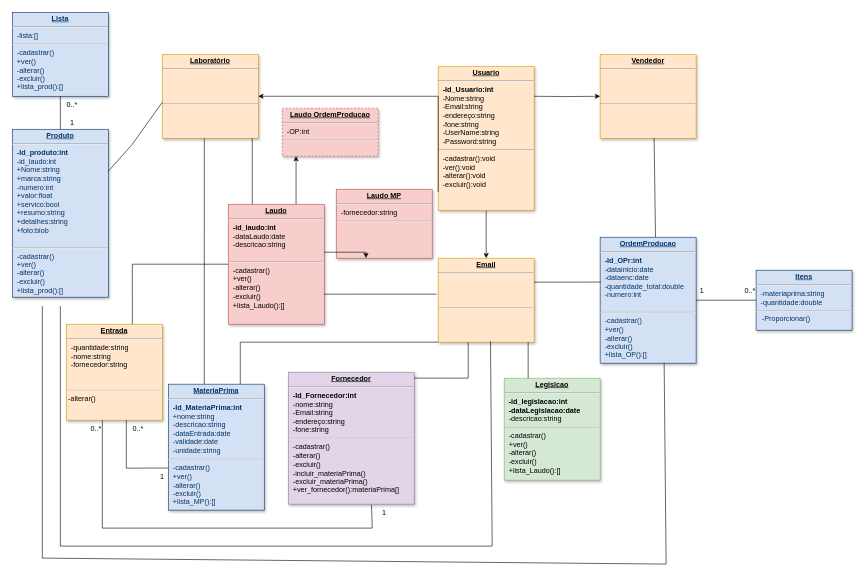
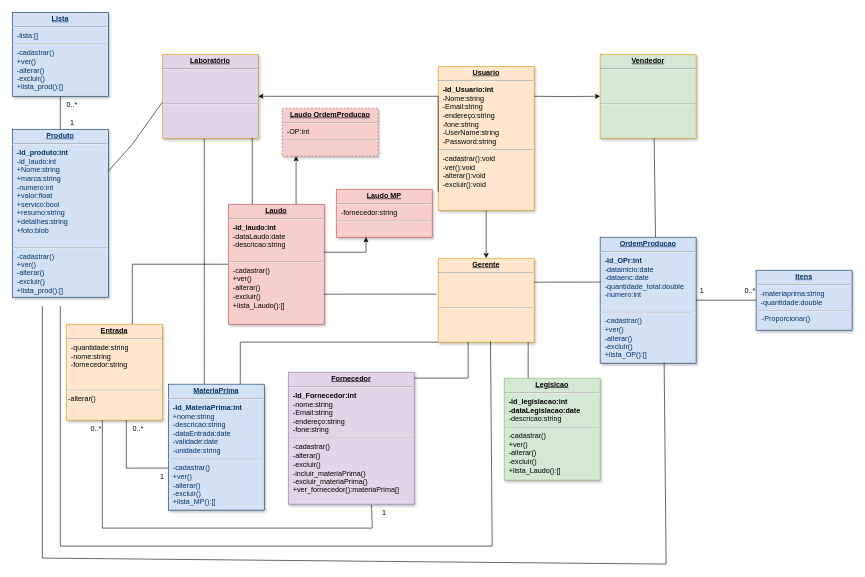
- <mxCell id="13" value="&lt;p style=&quot;margin: 0px; margin-top: 4px; text-align: center; text-decoration: underline;&quot;&gt;&lt;b&gt;Laboratório&lt;/b&gt;&lt;br&gt;&lt;/p&gt;&lt;hr&gt;&lt;p style=&quot;margin: 0px; margin-left: 8px;&quot;&gt;&lt;br&gt;&lt;/p&gt;&lt;p style=&quot;margin: 0px; margin-left: 8px;&quot;&gt;&lt;br&gt;&lt;/p&gt;&lt;p style=&quot;margin: 0px; margin-left: 8px;&quot;&gt;&lt;br&gt;&lt;/p&gt;&lt;hr&gt;&lt;p style=&quot;border-color: var(--border-color); margin: 0px 0px 0px 8px;&quot;&gt;&lt;br&gt;&lt;/p&gt;&lt;p style=&quot;border-color: var(--border-color); margin: 0px 0px 0px 8px;&quot;&gt;&lt;br style=&quot;border-color: var(--border-color);&quot;&gt;&lt;/p&gt;" style="verticalAlign=top;align=left;overflow=fill;fontSize=12;fontFamily=Helvetica;html=1;strokeColor=#d79b00;shadow=1;fillColor=#ffe6cc;" parent="1" vertex="1"><mxGeometry x="270" y="90" width="160" height="140" as="geometry" /></mxCell>
+ <mxCell id="13" value="&lt;p style=&quot;margin: 0px; margin-top: 4px; text-align: center; text-decoration: underline;&quot;&gt;&lt;b&gt;Laboratório&lt;/b&gt;&lt;br&gt;&lt;/p&gt;&lt;hr&gt;&lt;p style=&quot;margin: 0px; margin-left: 8px;&quot;&gt;&lt;br&gt;&lt;/p&gt;&lt;p style=&quot;margin: 0px; margin-left: 8px;&quot;&gt;&lt;br&gt;&lt;/p&gt;&lt;p style=&quot;margin: 0px; margin-left: 8px;&quot;&gt;&lt;br&gt;&lt;/p&gt;&lt;hr&gt;&lt;p style=&quot;border-color: var(--border-color); margin: 0px 0px 0px 8px;&quot;&gt;&lt;br&gt;&lt;/p&gt;&lt;p style=&quot;border-color: var(--border-color); margin: 0px 0px 0px 8px;&quot;&gt;&lt;br style=&quot;border-color: var(--border-color);&quot;&gt;&lt;/p&gt;" style="verticalAlign=top;align=left;overflow=fill;fontSize=12;fontFamily=Helvetica;html=1;strokeColor=#d79b00;shadow=1;fillColor=#e1d5e7;" parent="1" vertex="1"><mxGeometry x="270" y="90" width="160" height="140" as="geometry" /></mxCell>
- <mxCell id="12" value="&lt;p style=&quot;margin: 0px; margin-top: 4px; text-align: center; text-decoration: underline;&quot;&gt;&lt;b&gt;Vendedor&lt;/b&gt;&lt;br&gt;&lt;/p&gt;&lt;hr&gt;&lt;div&gt;&lt;br&gt;&lt;/div&gt;&lt;div&gt;&lt;br&gt;&lt;/div&gt;&lt;div&gt;&lt;br&gt;&lt;/div&gt;&lt;hr&gt;&lt;p style=&quot;border-color: var(--border-color); margin: 0px 0px 0px 8px;&quot;&gt;&lt;br&gt;&lt;/p&gt;&lt;p style=&quot;border-color: var(--border-color); margin: 0px 0px 0px 8px;&quot;&gt;&lt;br style=&quot;border-color: var(--border-color);&quot;&gt;&lt;/p&gt;" style="verticalAlign=top;align=left;overflow=fill;fontSize=12;fontFamily=Helvetica;html=1;strokeColor=#d79b00;shadow=1;fillColor=#ffe6cc;" parent="1" vertex="1"><mxGeometry x="1000" y="90" width="160" height="140" as="geometry" /></mxCell>
+ <mxCell id="12" value="&lt;p style=&quot;margin: 0px; margin-top: 4px; text-align: center; text-decoration: underline;&quot;&gt;&lt;b&gt;Vendedor&lt;/b&gt;&lt;br&gt;&lt;/p&gt;&lt;hr&gt;&lt;div&gt;&lt;br&gt;&lt;/div&gt;&lt;div&gt;&lt;br&gt;&lt;/div&gt;&lt;div&gt;&lt;br&gt;&lt;/div&gt;&lt;hr&gt;&lt;p style=&quot;border-color: var(--border-color); margin: 0px 0px 0px 8px;&quot;&gt;&lt;br&gt;&lt;/p&gt;&lt;p style=&quot;border-color: var(--border-color); margin: 0px 0px 0px 8px;&quot;&gt;&lt;br style=&quot;border-color: var(--border-color);&quot;&gt;&lt;/p&gt;" style="verticalAlign=top;align=left;overflow=fill;fontSize=12;fontFamily=Helvetica;html=1;strokeColor=#d79b00;shadow=1;fillColor=#d5e8d4;" parent="1" vertex="1"><mxGeometry x="1000" y="90" width="160" height="140" as="geometry" /></mxCell>
- <mxCell id="16" value="&lt;p style=&quot;margin: 0px; margin-top: 4px; text-align: center; text-decoration: underline;&quot;&gt;&lt;b&gt;Laudo MP&lt;br&gt;&lt;/b&gt;&lt;/p&gt;&lt;hr&gt;&lt;p style=&quot;margin: 0px; margin-left: 8px;&quot;&gt;-fornecedor:string&lt;br&gt;&lt;/p&gt;&lt;hr&gt;" style="verticalAlign=top;align=left;overflow=fill;fontSize=12;fontFamily=Helvetica;html=1;strokeColor=#b85450;shadow=1;fillColor=#f8cecc;" parent="1" vertex="1"><mxGeometry x="560" y="315" width="160" height="115" as="geometry" /></mxCell>
+ <mxCell id="16" value="&lt;p style=&quot;margin: 0px; margin-top: 4px; text-align: center; text-decoration: underline;&quot;&gt;&lt;b&gt;Laudo MP&lt;br&gt;&lt;/b&gt;&lt;/p&gt;&lt;hr&gt;&lt;p style=&quot;margin: 0px; margin-left: 8px;&quot;&gt;-fornecedor:string&lt;br&gt;&lt;/p&gt;&lt;hr&gt;" style="verticalAlign=top;align=left;overflow=fill;fontSize=12;fontFamily=Helvetica;html=1;strokeColor=#b85450;shadow=1;fillColor=#f8cecc;" parent="1" vertex="1"><mxGeometry x="560" y="315" width="160" height="80" as="geometry" /></mxCell>
- <mxCell id="14" value="&lt;p style=&quot;margin: 0px; margin-top: 4px; text-align: center; text-decoration: underline;&quot;&gt;&lt;b&gt;Email&lt;/b&gt;&lt;/p&gt;&lt;hr&gt;&lt;p style=&quot;margin: 0px; margin-left: 8px;&quot;&gt;&lt;br&gt;&lt;/p&gt;&lt;p style=&quot;margin: 0px; margin-left: 8px;&quot;&gt;&lt;br&gt;&lt;/p&gt;&lt;p style=&quot;margin: 0px; margin-left: 8px;&quot;&gt;&lt;br&gt;&lt;/p&gt;&lt;hr&gt;&lt;br&gt;&lt;p style=&quot;border-color: var(--border-color); margin: 0px 0px 0px 8px;&quot;&gt;&lt;br style=&quot;border-color: var(--border-color);&quot;&gt;&lt;/p&gt;" style="verticalAlign=top;align=left;overflow=fill;fontSize=12;fontFamily=Helvetica;html=1;strokeColor=#d79b00;shadow=1;fillColor=#ffe6cc;" parent="1" vertex="1"><mxGeometry x="730" y="430" width="160" height="140" as="geometry" /></mxCell>
+ <mxCell id="14" value="&lt;p style=&quot;margin: 0px; margin-top: 4px; text-align: center; text-decoration: underline;&quot;&gt;&lt;b&gt;Gerente&lt;/b&gt;&lt;/p&gt;&lt;hr&gt;&lt;p style=&quot;margin: 0px; margin-left: 8px;&quot;&gt;&lt;br&gt;&lt;/p&gt;&lt;p style=&quot;margin: 0px; margin-left: 8px;&quot;&gt;&lt;br&gt;&lt;/p&gt;&lt;p style=&quot;margin: 0px; margin-left: 8px;&quot;&gt;&lt;br&gt;&lt;/p&gt;&lt;hr&gt;&lt;br&gt;&lt;p style=&quot;border-color: var(--border-color); margin: 0px 0px 0px 8px;&quot;&gt;&lt;br style=&quot;border-color: var(--border-color);&quot;&gt;&lt;/p&gt;" style="verticalAlign=top;align=left;overflow=fill;fontSize=12;fontFamily=Helvetica;html=1;strokeColor=#d79b00;shadow=1;fillColor=#ffe6cc;" parent="1" vertex="1"><mxGeometry x="730" y="430" width="160" height="140" as="geometry" /></mxCell>
